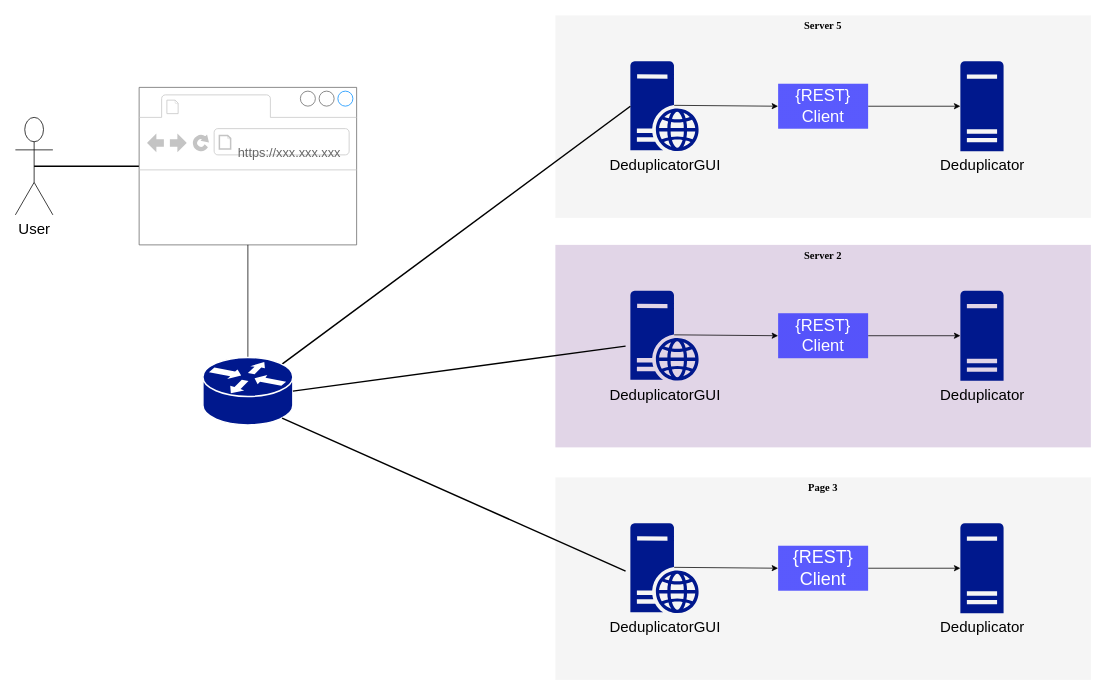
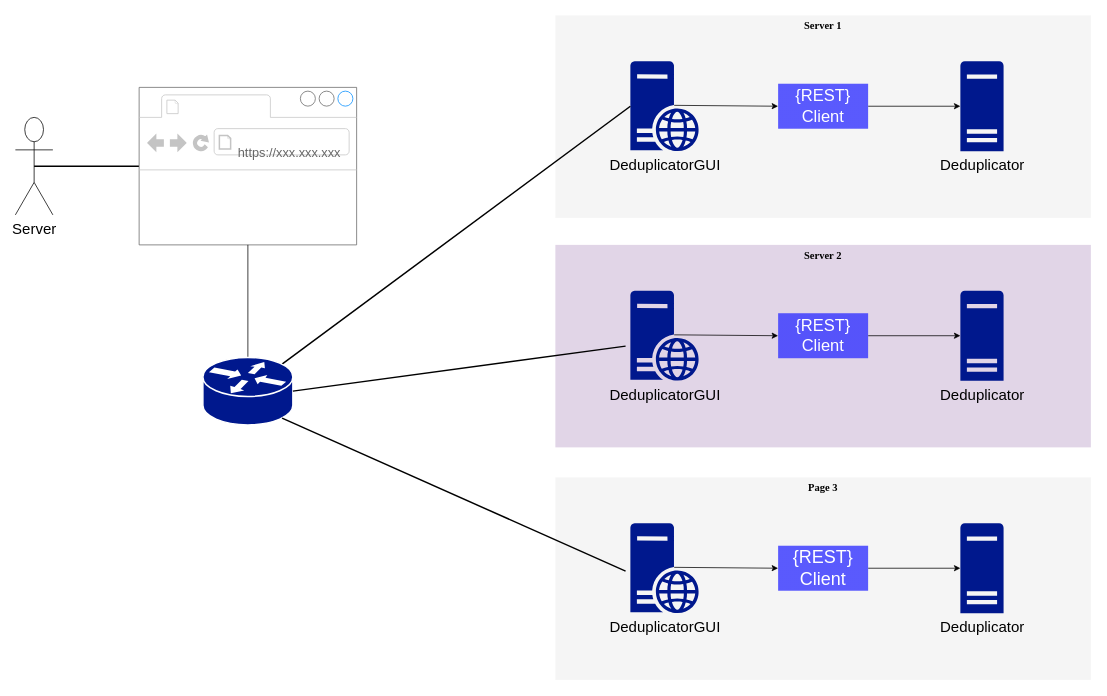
- <mxCell id="7" value="Server 5" style="whiteSpace=wrap;html=1;rounded=0;shadow=0;comic=0;strokeWidth=1;fontFamily=Verdana;fontSize=14;fillColor=#f5f5f5;strokeColor=none;fontStyle=1;verticalAlign=top;" parent="6" vertex="1"><mxGeometry width="714" height="270" as="geometry" /></mxCell>
+ <mxCell id="7" value="Server 1" style="whiteSpace=wrap;html=1;rounded=0;shadow=0;comic=0;strokeWidth=1;fontFamily=Verdana;fontSize=14;fillColor=#f5f5f5;strokeColor=none;fontStyle=1;verticalAlign=top;" parent="6" vertex="1"><mxGeometry width="714" height="270" as="geometry" /></mxCell>
- <mxCell id="3" value="&lt;font style=&quot;font-size: 20px;&quot;&gt;User&lt;/font&gt;" style="shape=umlActor;verticalLabelPosition=bottom;labelBackgroundColor=#ffffff;verticalAlign=top;html=1;outlineConnect=0;fontSize=20;" parent="1" vertex="1"><mxGeometry x="20" y="156" width="50" height="130" as="geometry" /></mxCell>
+ <mxCell id="3" value="&lt;font style=&quot;font-size: 20px;&quot;&gt;Server&lt;/font&gt;" style="shape=umlActor;verticalLabelPosition=bottom;labelBackgroundColor=#ffffff;verticalAlign=top;html=1;outlineConnect=0;fontSize=20;" parent="1" vertex="1"><mxGeometry x="20" y="156" width="50" height="130" as="geometry" /></mxCell>
